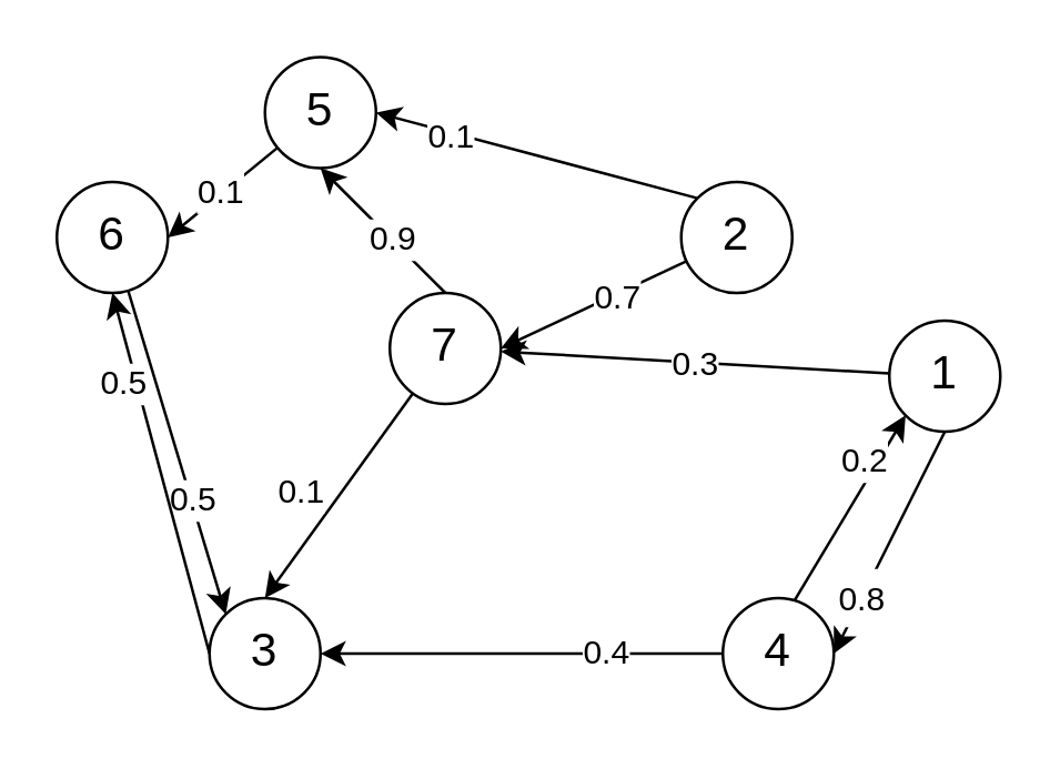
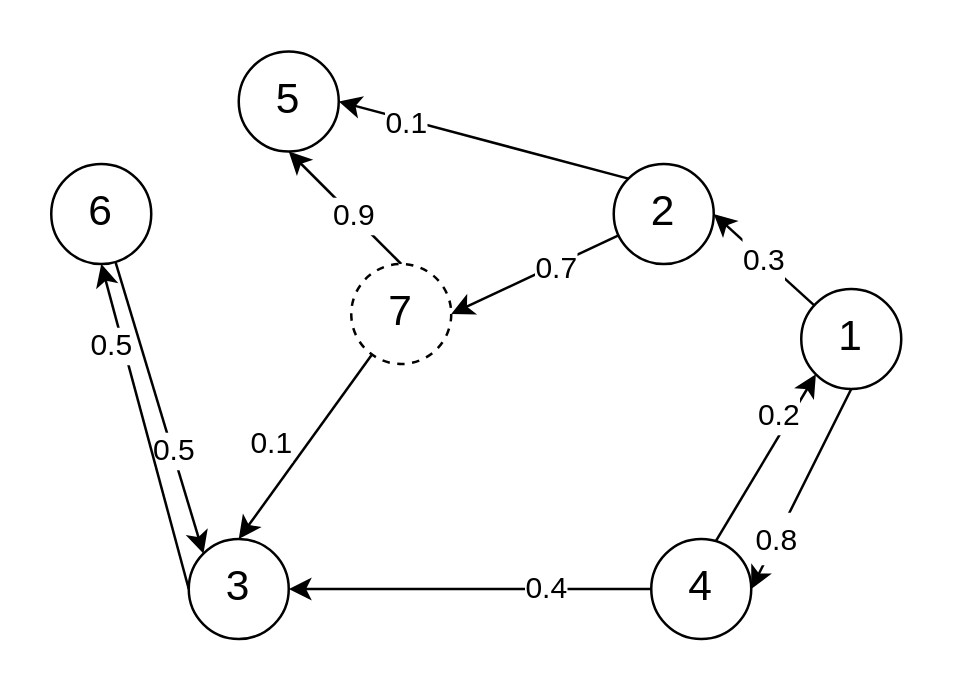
- <mxCell id="10" value="0.1" style="edgeStyle=none;rounded=0;orthogonalLoop=1;jettySize=auto;html=1;entryX=1;entryY=0.5;entryDx=0;entryDy=0;fontSize=12;" edge="1" parent="1" source="11" target="13"><mxGeometry relative="1" as="geometry" /></mxCell>
- <mxCell id="6" value="&lt;font style=&quot;font-size: 17px&quot;&gt;7&lt;/font&gt;" style="ellipse;whiteSpace=wrap;html=1;aspect=fixed;" vertex="1" parent="1"><mxGeometry x="140" y="105" width="40" height="40" as="geometry" /></mxCell>
+ <mxCell id="6" value="&lt;font style=&quot;font-size: 17px&quot;&gt;7&lt;/font&gt;" style="ellipse;whiteSpace=wrap;html=1;aspect=fixed;dashed=1;" vertex="1" parent="1"><mxGeometry x="140" y="105" width="40" height="40" as="geometry" /></mxCell>
- <mxCell id="7" value="&lt;font style=&quot;font-size: 12px&quot;&gt;0.3&lt;/font&gt;" style="rounded=0;orthogonalLoop=1;jettySize=auto;html=1;fontSize=17;" edge="1" parent="1" source="9" target="6"><mxGeometry relative="1" as="geometry" /></mxCell>
+ <mxCell id="7" value="&lt;font style=&quot;font-size: 12px&quot;&gt;0.3&lt;/font&gt;" style="rounded=0;orthogonalLoop=1;jettySize=auto;html=1;entryX=1;entryY=0.5;entryDx=0;entryDy=0;fontSize=17;" edge="1" parent="1" source="9" target="25"><mxGeometry relative="1" as="geometry" /></mxCell>
